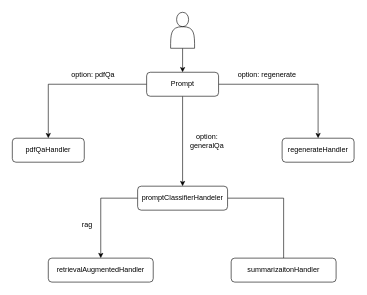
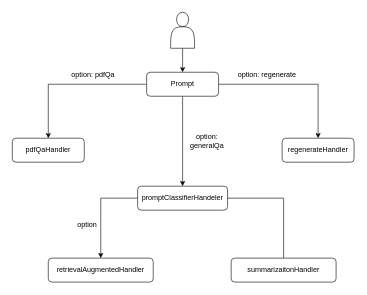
- <mxCell id="18" value="rag" style="text;html=1;strokeColor=none;fillColor=none;align=center;verticalAlign=middle;whiteSpace=wrap;rounded=0;" vertex="1" parent="1"><mxGeometry x="100" y="360" width="90" height="30" as="geometry" /></mxCell>
+ <mxCell id="18" value="option" style="text;html=1;strokeColor=none;fillColor=none;align=center;verticalAlign=middle;whiteSpace=wrap;rounded=0;" vertex="1" parent="1"><mxGeometry x="100" y="360" width="90" height="30" as="geometry" /></mxCell>
